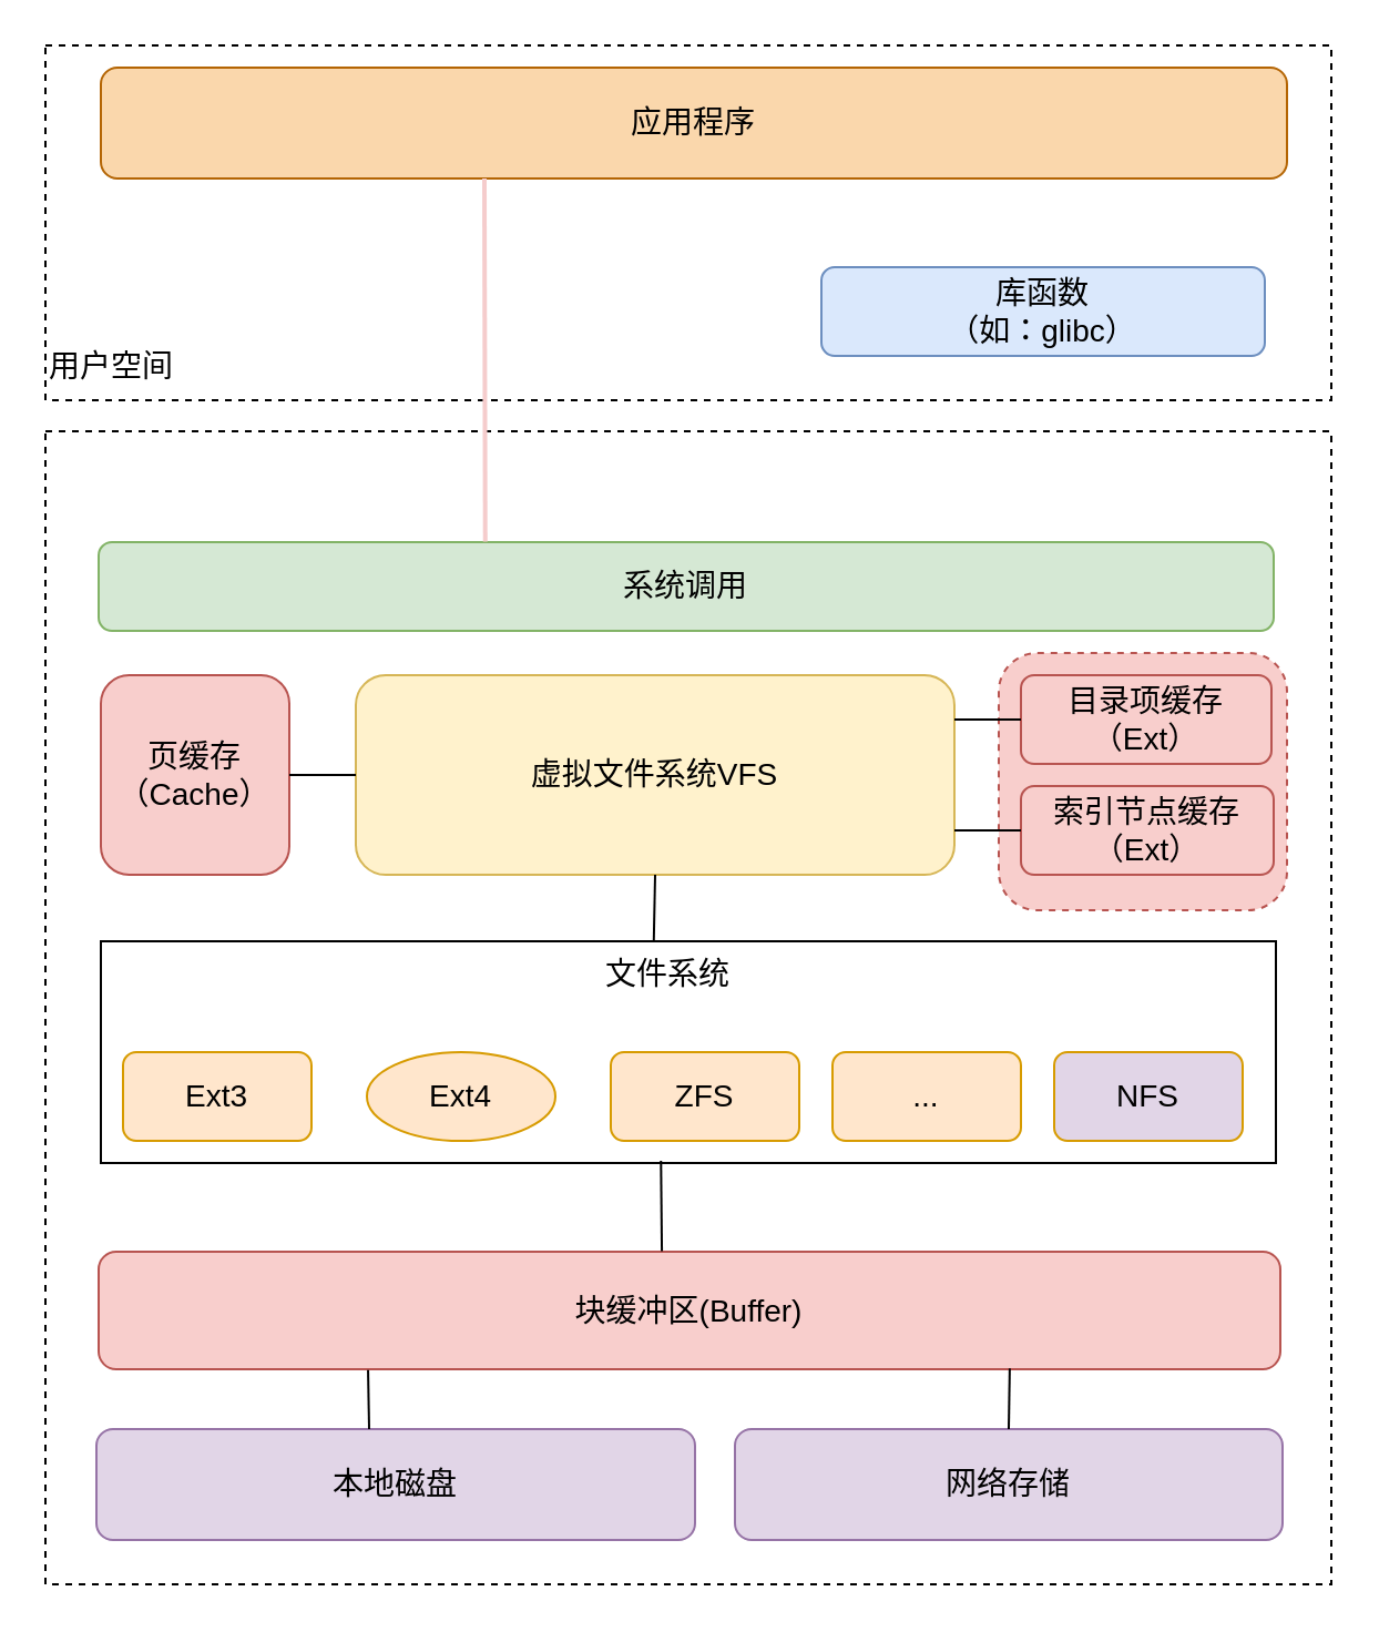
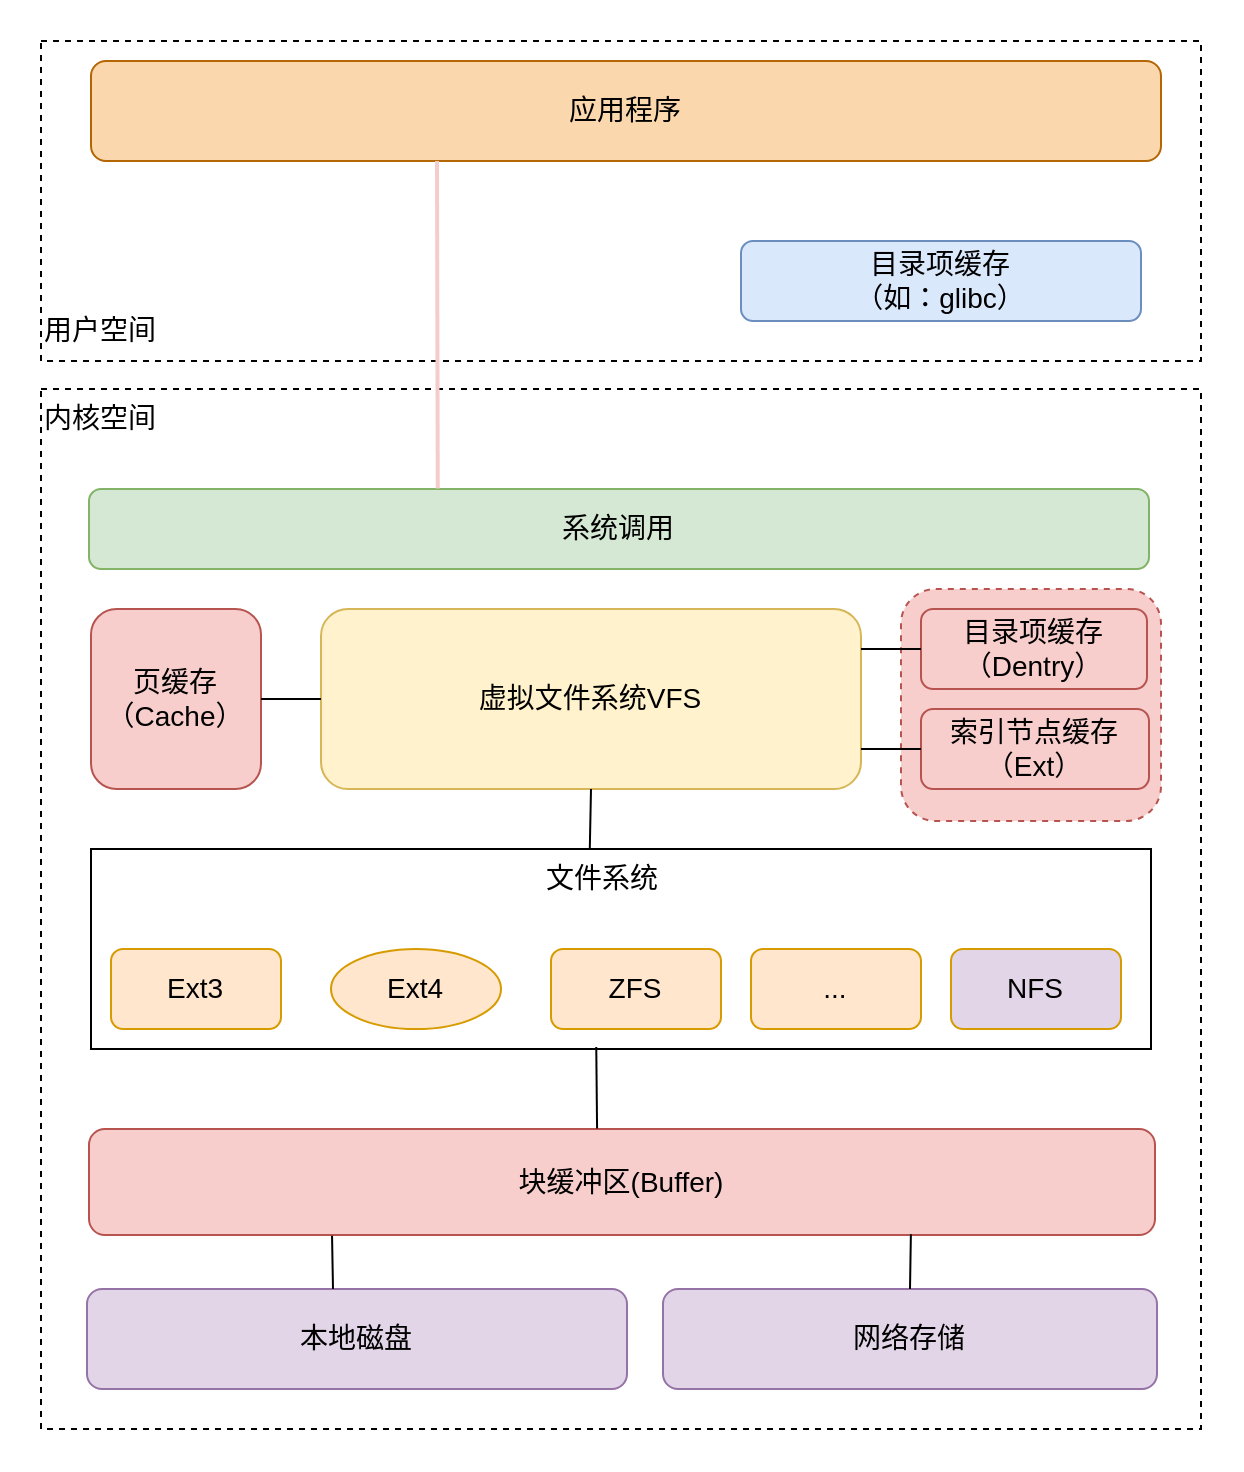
- <mxCell id="20" value="库函数&lt;br style=&quot;font-size: 14px;&quot;&gt;（如：glibc）" style="rounded=1;whiteSpace=wrap;html=1;fillColor=#dae8fc;strokeColor=#6c8ebf;fontSize=14;" vertex="1" parent="1"><mxGeometry x="370" y="120" width="200" height="40" as="geometry" /></mxCell>
+ <mxCell id="20" value="目录项缓存&lt;br style=&quot;font-size: 14px;&quot;&gt;（如：glibc）" style="rounded=1;whiteSpace=wrap;html=1;fillColor=#dae8fc;strokeColor=#6c8ebf;fontSize=14;" vertex="1" parent="1"><mxGeometry x="370" y="120" width="200" height="40" as="geometry" /></mxCell>
+ <mxCell id="23" value="内核空间" style="text;html=1;strokeColor=none;fillColor=none;align=center;verticalAlign=middle;whiteSpace=wrap;rounded=0;fontSize=14;" vertex="1" parent="1"><mxGeometry x="20" y="194" width="60" height="30" as="geometry" /></mxCell>
- <mxCell id="17" value="目录项缓存（Ext）" style="rounded=1;whiteSpace=wrap;html=1;fillColor=#f8cecc;strokeColor=#b85450;fontSize=14;" vertex="1" parent="1"><mxGeometry x="460" y="304" width="113" height="40" as="geometry" /></mxCell>
+ <mxCell id="17" value="目录项缓存（Dentry）" style="rounded=1;whiteSpace=wrap;html=1;fillColor=#f8cecc;strokeColor=#b85450;fontSize=14;" vertex="1" parent="1"><mxGeometry x="460" y="304" width="113" height="40" as="geometry" /></mxCell>
